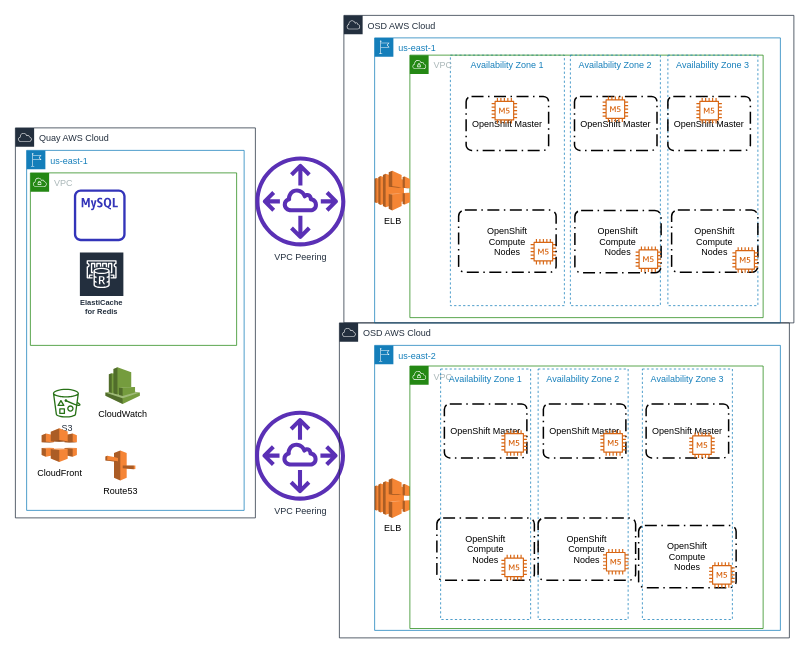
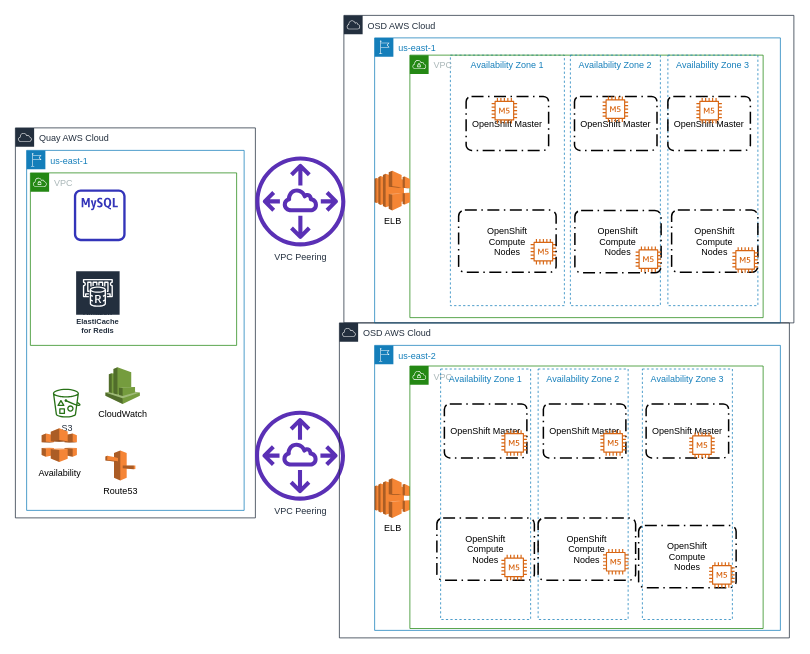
- <mxCell id="12" value="Amazon ElastiCache for Redis" style="outlineConnect=0;fontColor=#232F3E;gradientColor=none;strokeColor=#ffffff;fillColor=#232F3E;dashed=0;verticalLabelPosition=middle;verticalAlign=bottom;align=center;html=1;whiteSpace=wrap;fontSize=10;fontStyle=1;spacing=3;shape=mxgraph.aws4.productIcon;prIcon=mxgraph.aws4.elasticache_for_redis;" parent="1" vertex="1"><mxGeometry x="105" y="335" width="60" height="90" as="geometry" /></mxCell>
+ <mxCell id="12" value="Amazon ElastiCache for Redis" style="outlineConnect=0;fontColor=#232F3E;gradientColor=none;strokeColor=#ffffff;fillColor=#232F3E;dashed=0;verticalLabelPosition=middle;verticalAlign=bottom;align=center;html=1;whiteSpace=wrap;fontSize=10;fontStyle=1;spacing=3;shape=mxgraph.aws4.productIcon;prIcon=mxgraph.aws4.elasticache_for_redis;" parent="1" vertex="1"><mxGeometry x="100" y="360" width="60" height="90" as="geometry" /></mxCell>
- <mxCell id="13" value="CloudFront" style="outlineConnect=0;dashed=0;verticalLabelPosition=bottom;verticalAlign=top;align=center;html=1;shape=mxgraph.aws3.cloudfront;fillColor=#F58536;gradientColor=none;" parent="1" vertex="1"><mxGeometry x="55" y="570.5" width="47" height="45" as="geometry" /></mxCell>
+ <mxCell id="13" value="Availability" style="outlineConnect=0;dashed=0;verticalLabelPosition=bottom;verticalAlign=top;align=center;html=1;shape=mxgraph.aws3.cloudfront;fillColor=#F58536;gradientColor=none;" parent="1" vertex="1"><mxGeometry x="55" y="570.5" width="47" height="45" as="geometry" /></mxCell>
